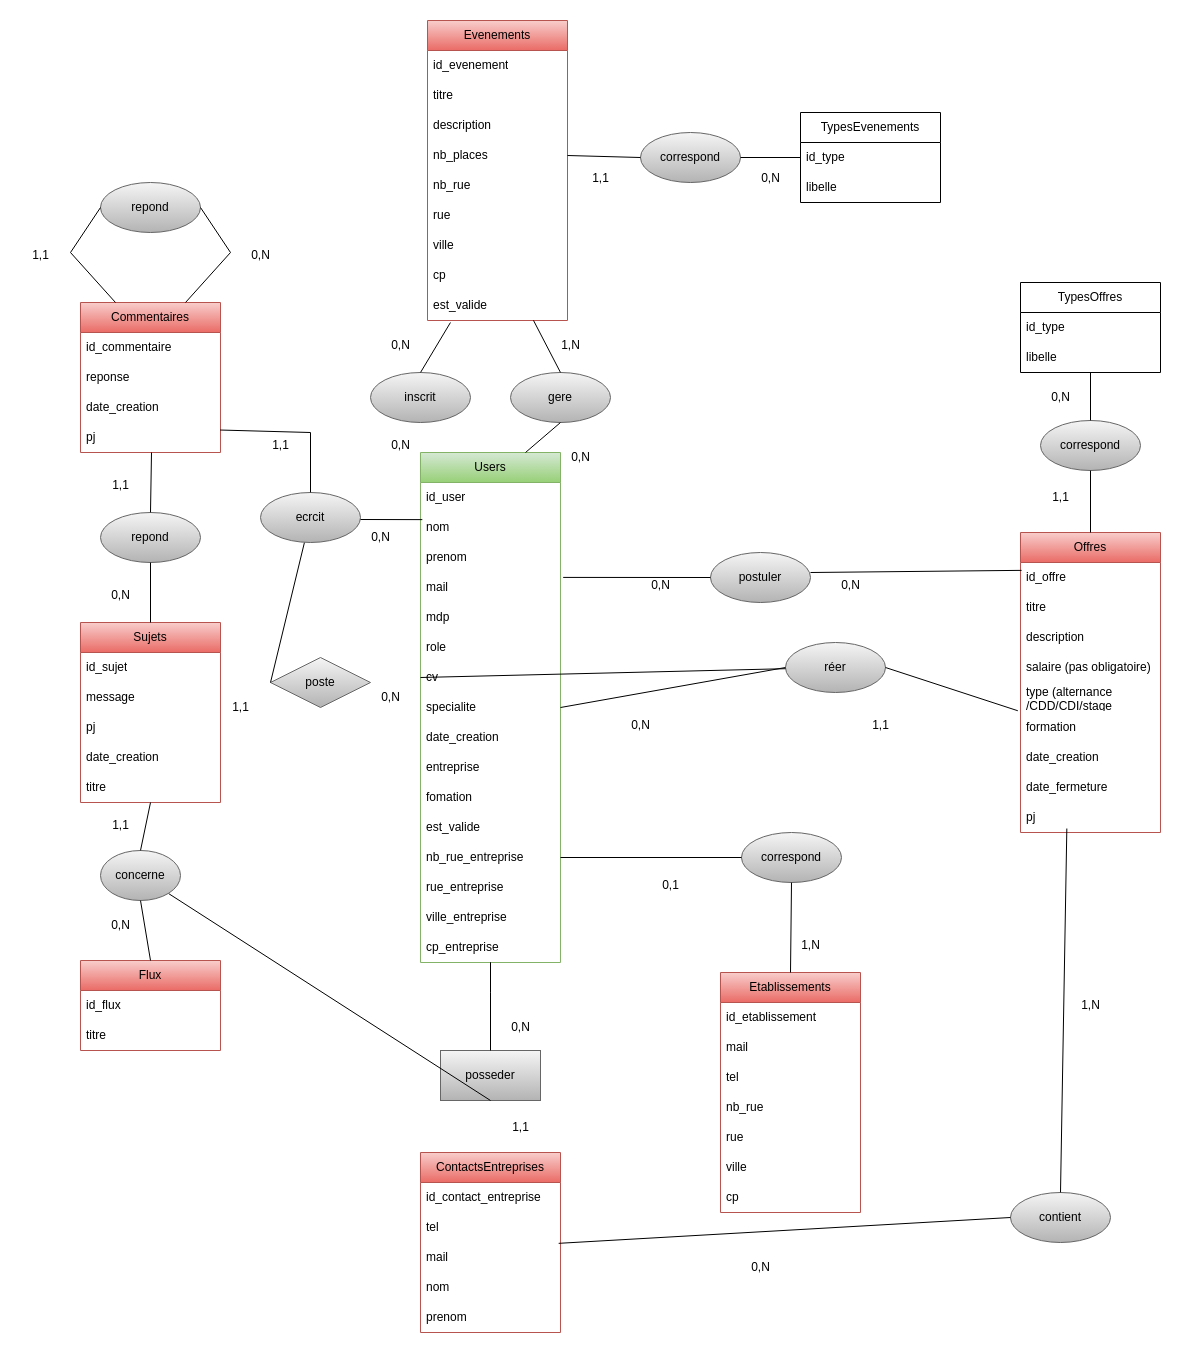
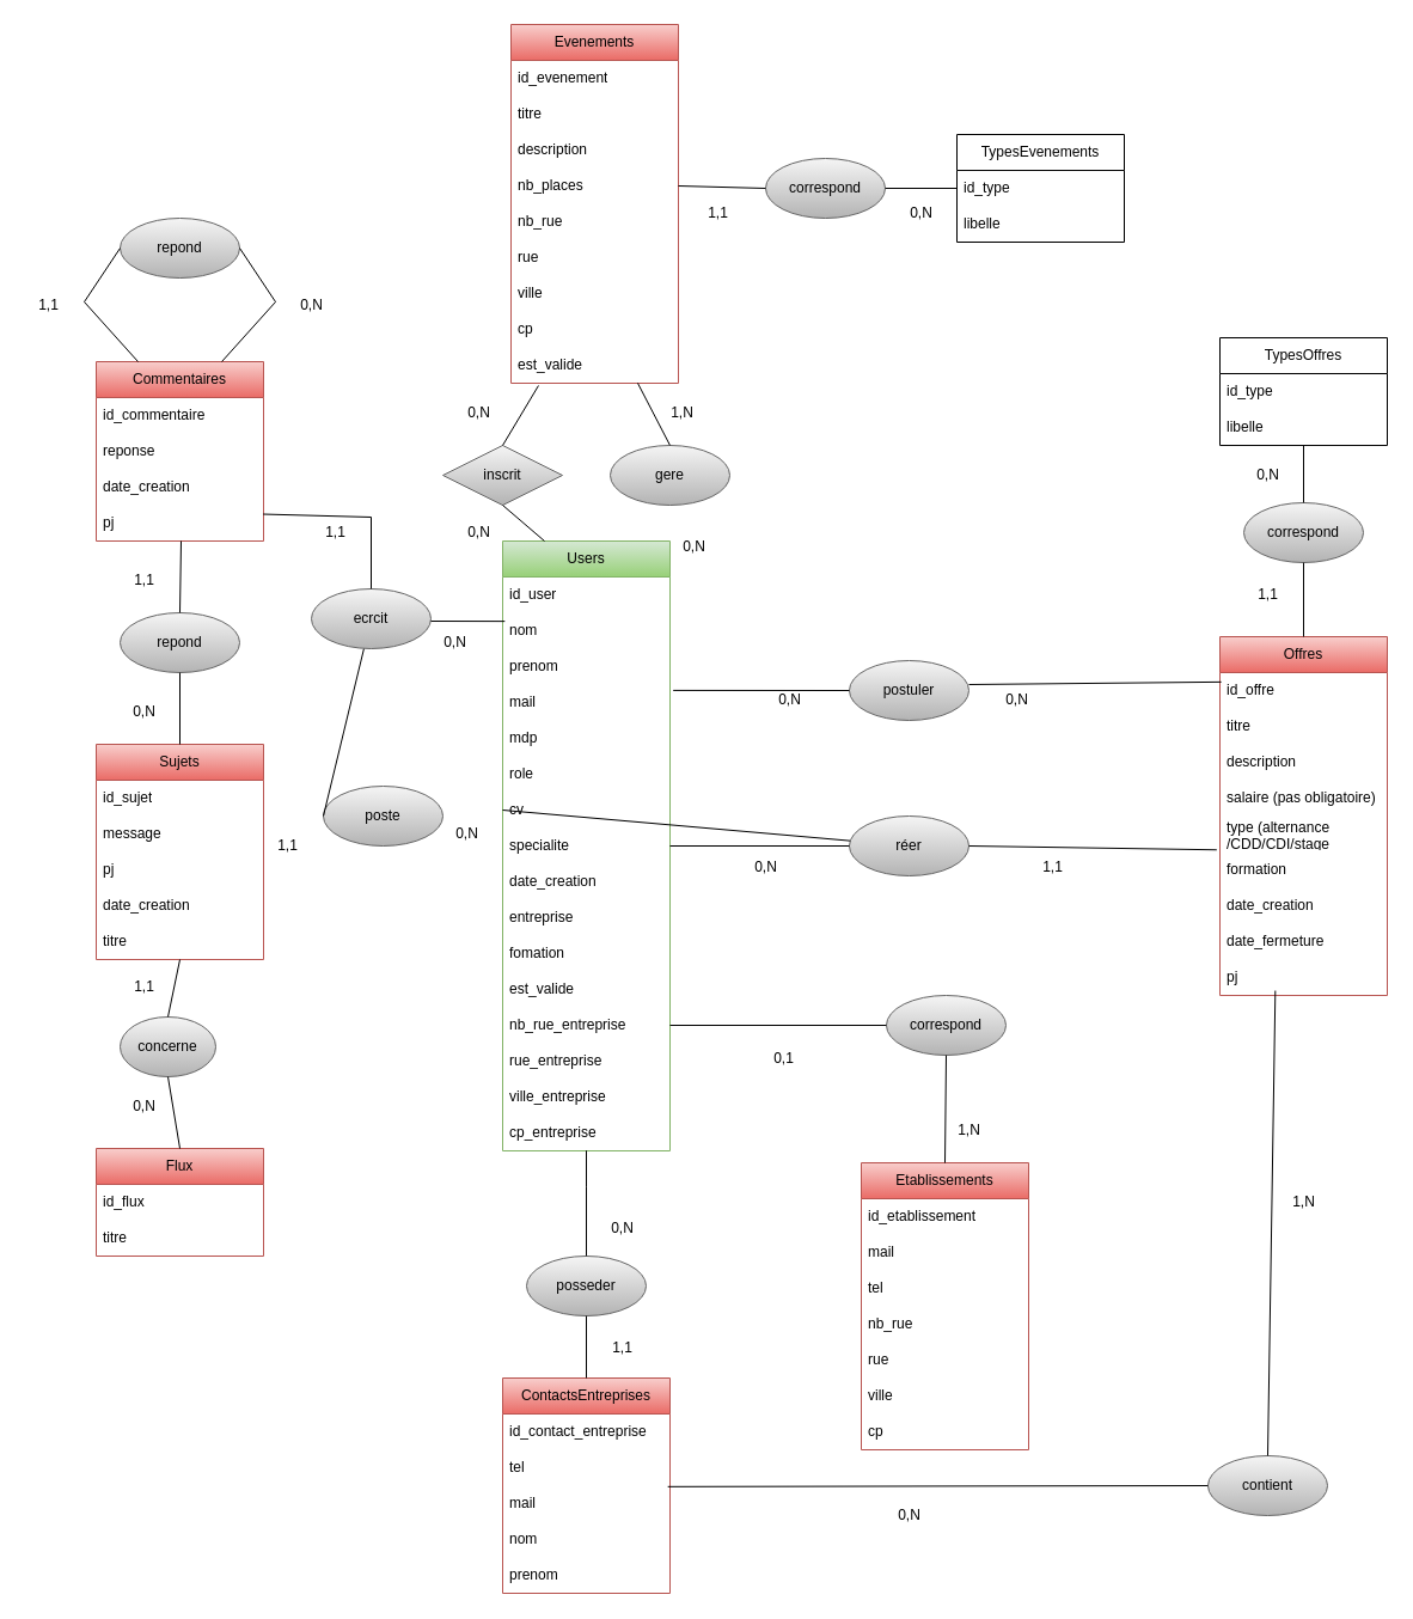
- <mxCell id="73" value="inscrit" style="ellipse;whiteSpace=wrap;html=1;fillColor=#f5f5f5;gradientColor=#b3b3b3;strokeColor=#666666;" parent="1" vertex="1"><mxGeometry x="370" y="372" width="100" height="50" as="geometry" /></mxCell>
+ <mxCell id="73" value="inscrit" style="rhombus;whiteSpace=wrap;html=1;fillColor=#f5f5f5;gradientColor=#b3b3b3;strokeColor=#666666;" parent="1" vertex="1"><mxGeometry x="370" y="372" width="100" height="50" as="geometry" /></mxCell>
+ <mxCell id="75" value="" style="endArrow=none;html=1;rounded=0;exitX=0.25;exitY=0;exitDx=0;exitDy=0;entryX=0.5;entryY=1;entryDx=0;entryDy=0;" parent="1" source="2" target="73" edge="1"><mxGeometry width="50" height="50" relative="1" as="geometry"><mxPoint x="570" y="577" as="sourcePoint" /><mxPoint x="725" y="575" as="targetPoint" /></mxGeometry></mxCell>
- <mxCell id="76" value="" style="endArrow=none;html=1;rounded=0;exitX=0.75;exitY=0;exitDx=0;exitDy=0;entryX=0.5;entryY=1;entryDx=0;entryDy=0;" parent="1" source="2" target="74" edge="1"><mxGeometry width="50" height="50" relative="1" as="geometry"><mxPoint x="465" y="502" as="sourcePoint" /><mxPoint x="430" y="432" as="targetPoint" /></mxGeometry></mxCell>
- <mxCell id="30" value="réer" style="ellipse;whiteSpace=wrap;html=1;fillColor=#f5f5f5;gradientColor=#b3b3b3;strokeColor=#666666;" parent="1" vertex="1"><mxGeometry x="785" y="642" width="100" height="50" as="geometry" /></mxCell>
+ <mxCell id="30" value="réer" style="ellipse;whiteSpace=wrap;html=1;fillColor=#f5f5f5;gradientColor=#b3b3b3;strokeColor=#666666;" parent="1" vertex="1"><mxGeometry x="710" y="682" width="100" height="50" as="geometry" /></mxCell>
- <mxCell id="89" value="poste" style="rhombus;whiteSpace=wrap;html=1;fillColor=#f5f5f5;gradientColor=#b3b3b3;strokeColor=#666666;" parent="1" vertex="1"><mxGeometry x="270" y="657" width="100" height="50" as="geometry" /></mxCell>
+ <mxCell id="89" value="poste" style="ellipse;whiteSpace=wrap;html=1;fillColor=#f5f5f5;gradientColor=#b3b3b3;strokeColor=#666666;" parent="1" vertex="1"><mxGeometry x="270" y="657" width="100" height="50" as="geometry" /></mxCell>
- <mxCell id="61" value="0,1" style="text;html=1;align=center;verticalAlign=middle;resizable=0;points=[];autosize=1;strokeColor=none;fillColor=none;" parent="1" vertex="1"><mxGeometry x="650" y="870" width="40" height="30" as="geometry" /></mxCell>
+ <mxCell id="61" value="0,1" style="text;html=1;align=center;verticalAlign=middle;resizable=0;points=[];autosize=1;strokeColor=none;fillColor=none;" parent="1" vertex="1"><mxGeometry x="635" y="870" width="40" height="30" as="geometry" /></mxCell>
- <mxCell id="47" value="" style="endArrow=none;html=1;rounded=0;exitX=0.5;exitY=1;exitDx=0;exitDy=0;" parent="1" source="45" target="103" edge="1"><mxGeometry width="50" height="50" relative="1" as="geometry"><mxPoint x="500" y="1032" as="sourcePoint" /><mxPoint x="490" y="1092" as="targetPoint" /></mxGeometry></mxCell>
+ <mxCell id="47" value="" style="endArrow=none;html=1;rounded=0;exitX=0.5;exitY=1;exitDx=0;exitDy=0;entryX=0.5;entryY=0;entryDx=0;entryDy=0;" parent="1" source="45" target="35" edge="1"><mxGeometry width="50" height="50" relative="1" as="geometry"><mxPoint x="500" y="1032" as="sourcePoint" /><mxPoint x="490" y="1092" as="targetPoint" /></mxGeometry></mxCell>
- <mxCell id="45" value="posseder" style="whiteSpace=wrap;html=1;fillColor=#f5f5f5;gradientColor=#b3b3b3;strokeColor=#666666;rounded=0;" parent="1" vertex="1"><mxGeometry x="440" y="1050" width="100" height="50" as="geometry" /></mxCell>
+ <mxCell id="45" value="posseder" style="ellipse;whiteSpace=wrap;html=1;fillColor=#f5f5f5;gradientColor=#b3b3b3;strokeColor=#666666;" parent="1" vertex="1"><mxGeometry x="440" y="1050" width="100" height="50" as="geometry" /></mxCell>
- <mxCell id="133" value="contient" style="ellipse;whiteSpace=wrap;html=1;fillColor=#f5f5f5;gradientColor=#b3b3b3;strokeColor=#666666;" parent="1" vertex="1"><mxGeometry x="1010" y="1192" width="100" height="50" as="geometry" /></mxCell>
+ <mxCell id="133" value="contient" style="ellipse;whiteSpace=wrap;html=1;fillColor=#f5f5f5;gradientColor=#b3b3b3;strokeColor=#666666;" parent="1" vertex="1"><mxGeometry x="1010" y="1217" width="100" height="50" as="geometry" /></mxCell>
